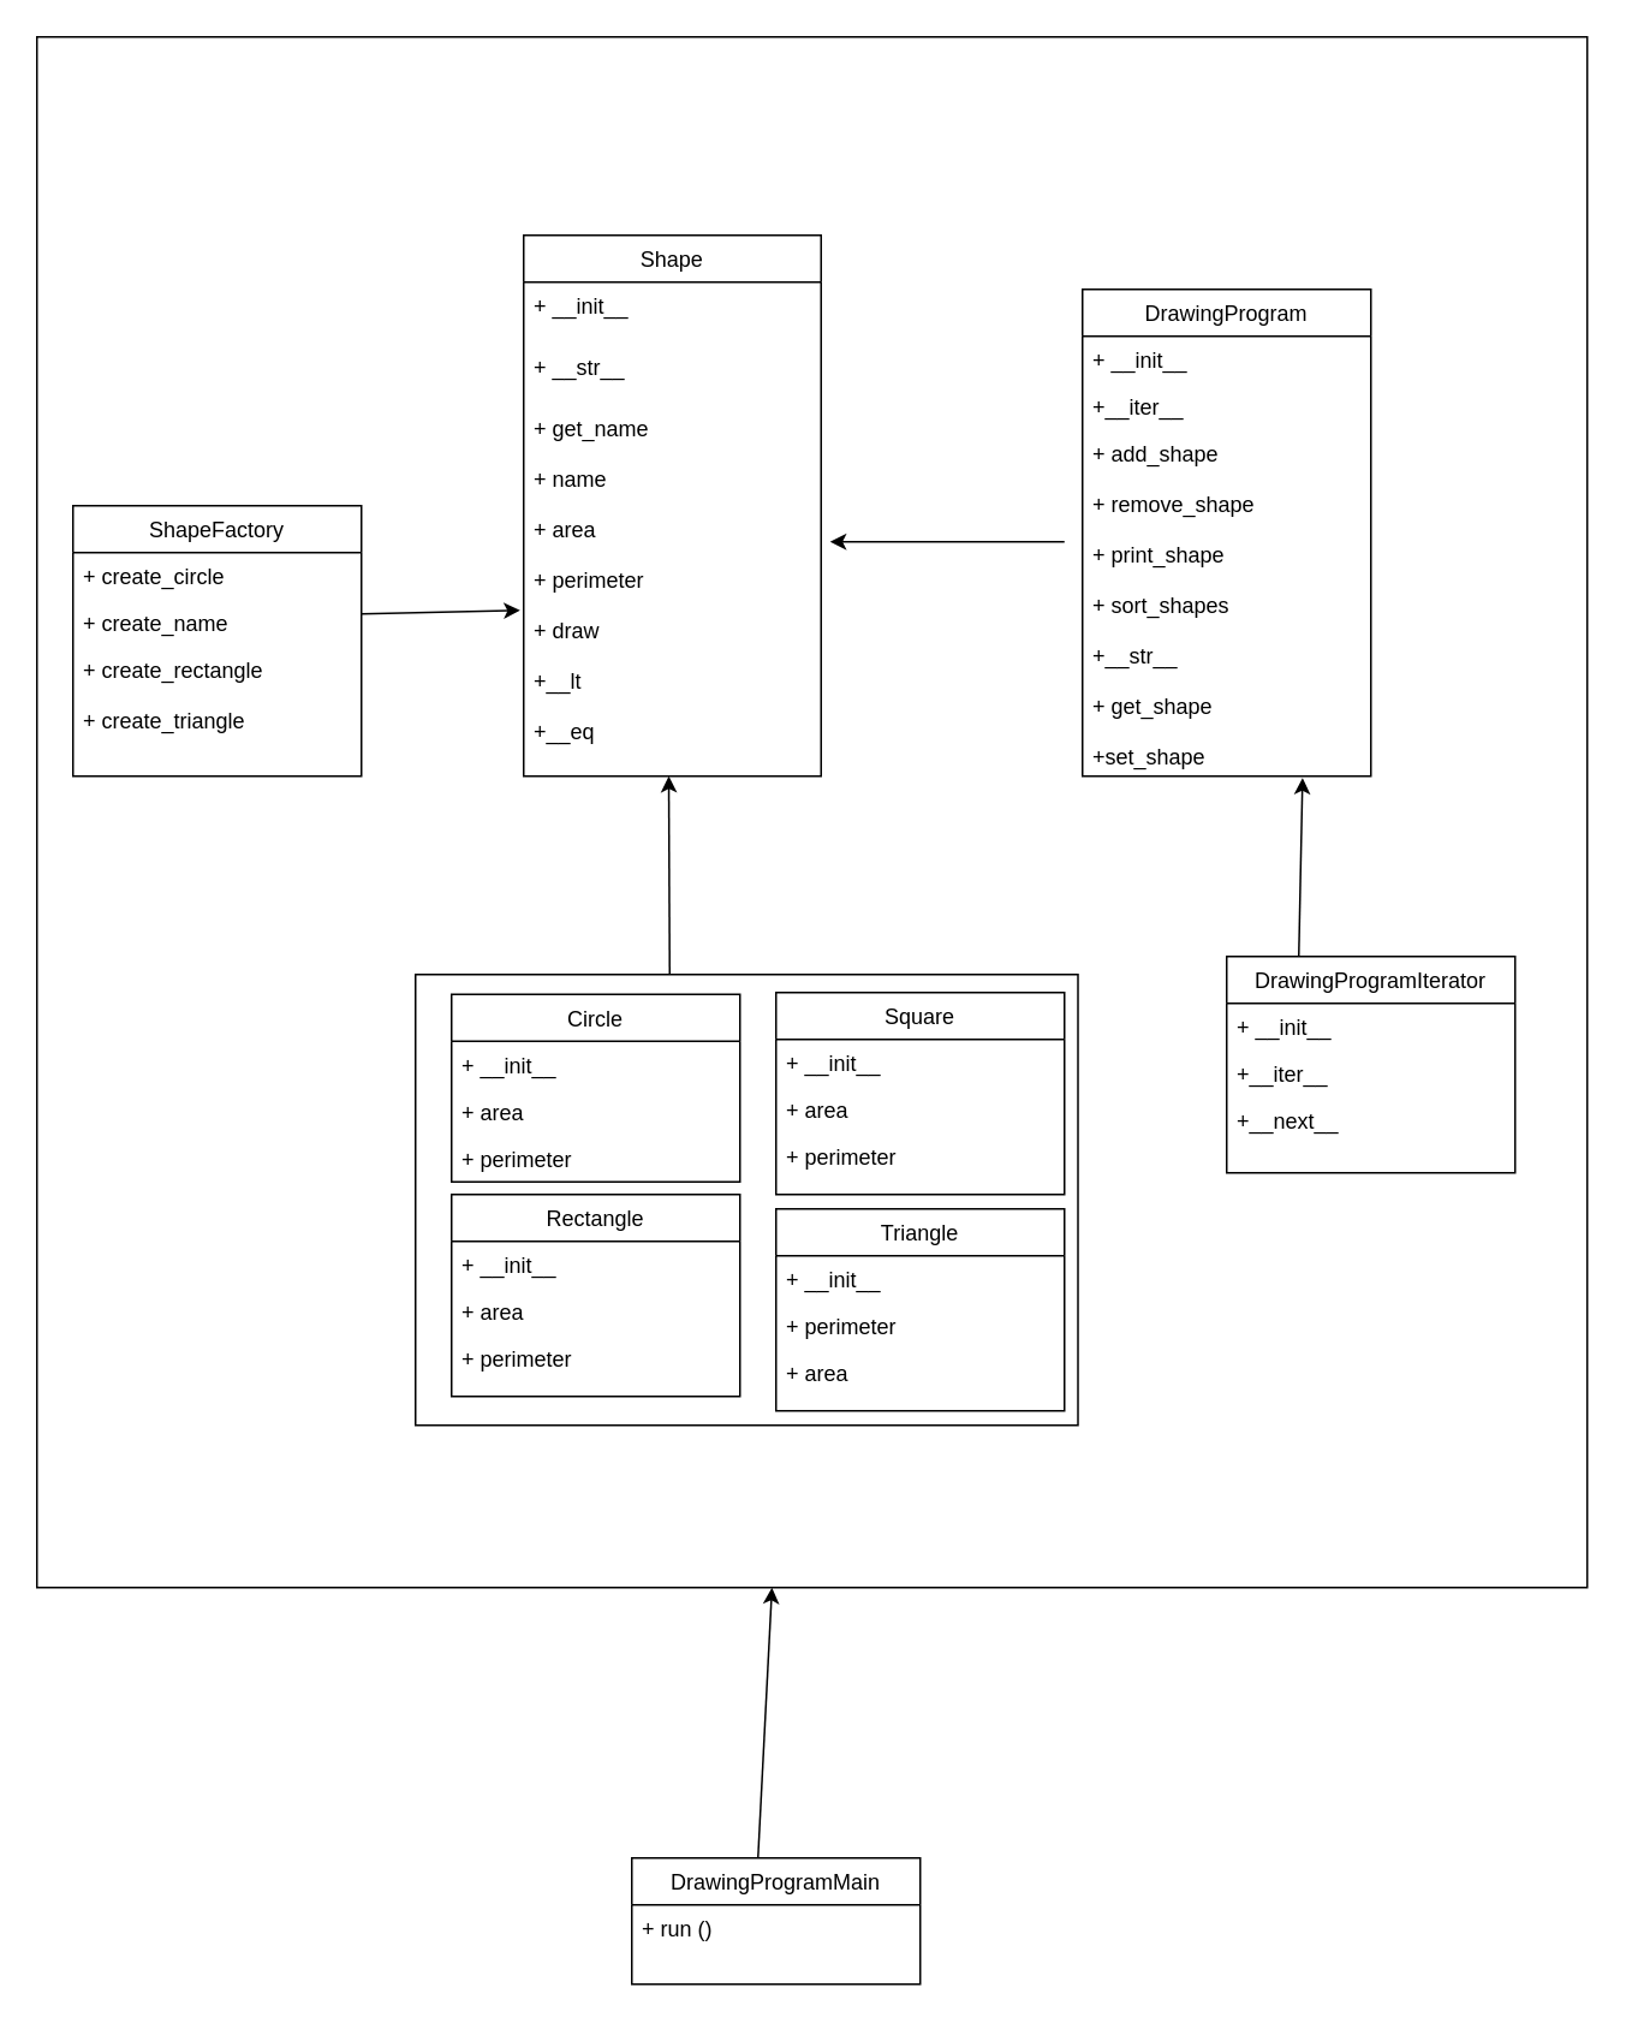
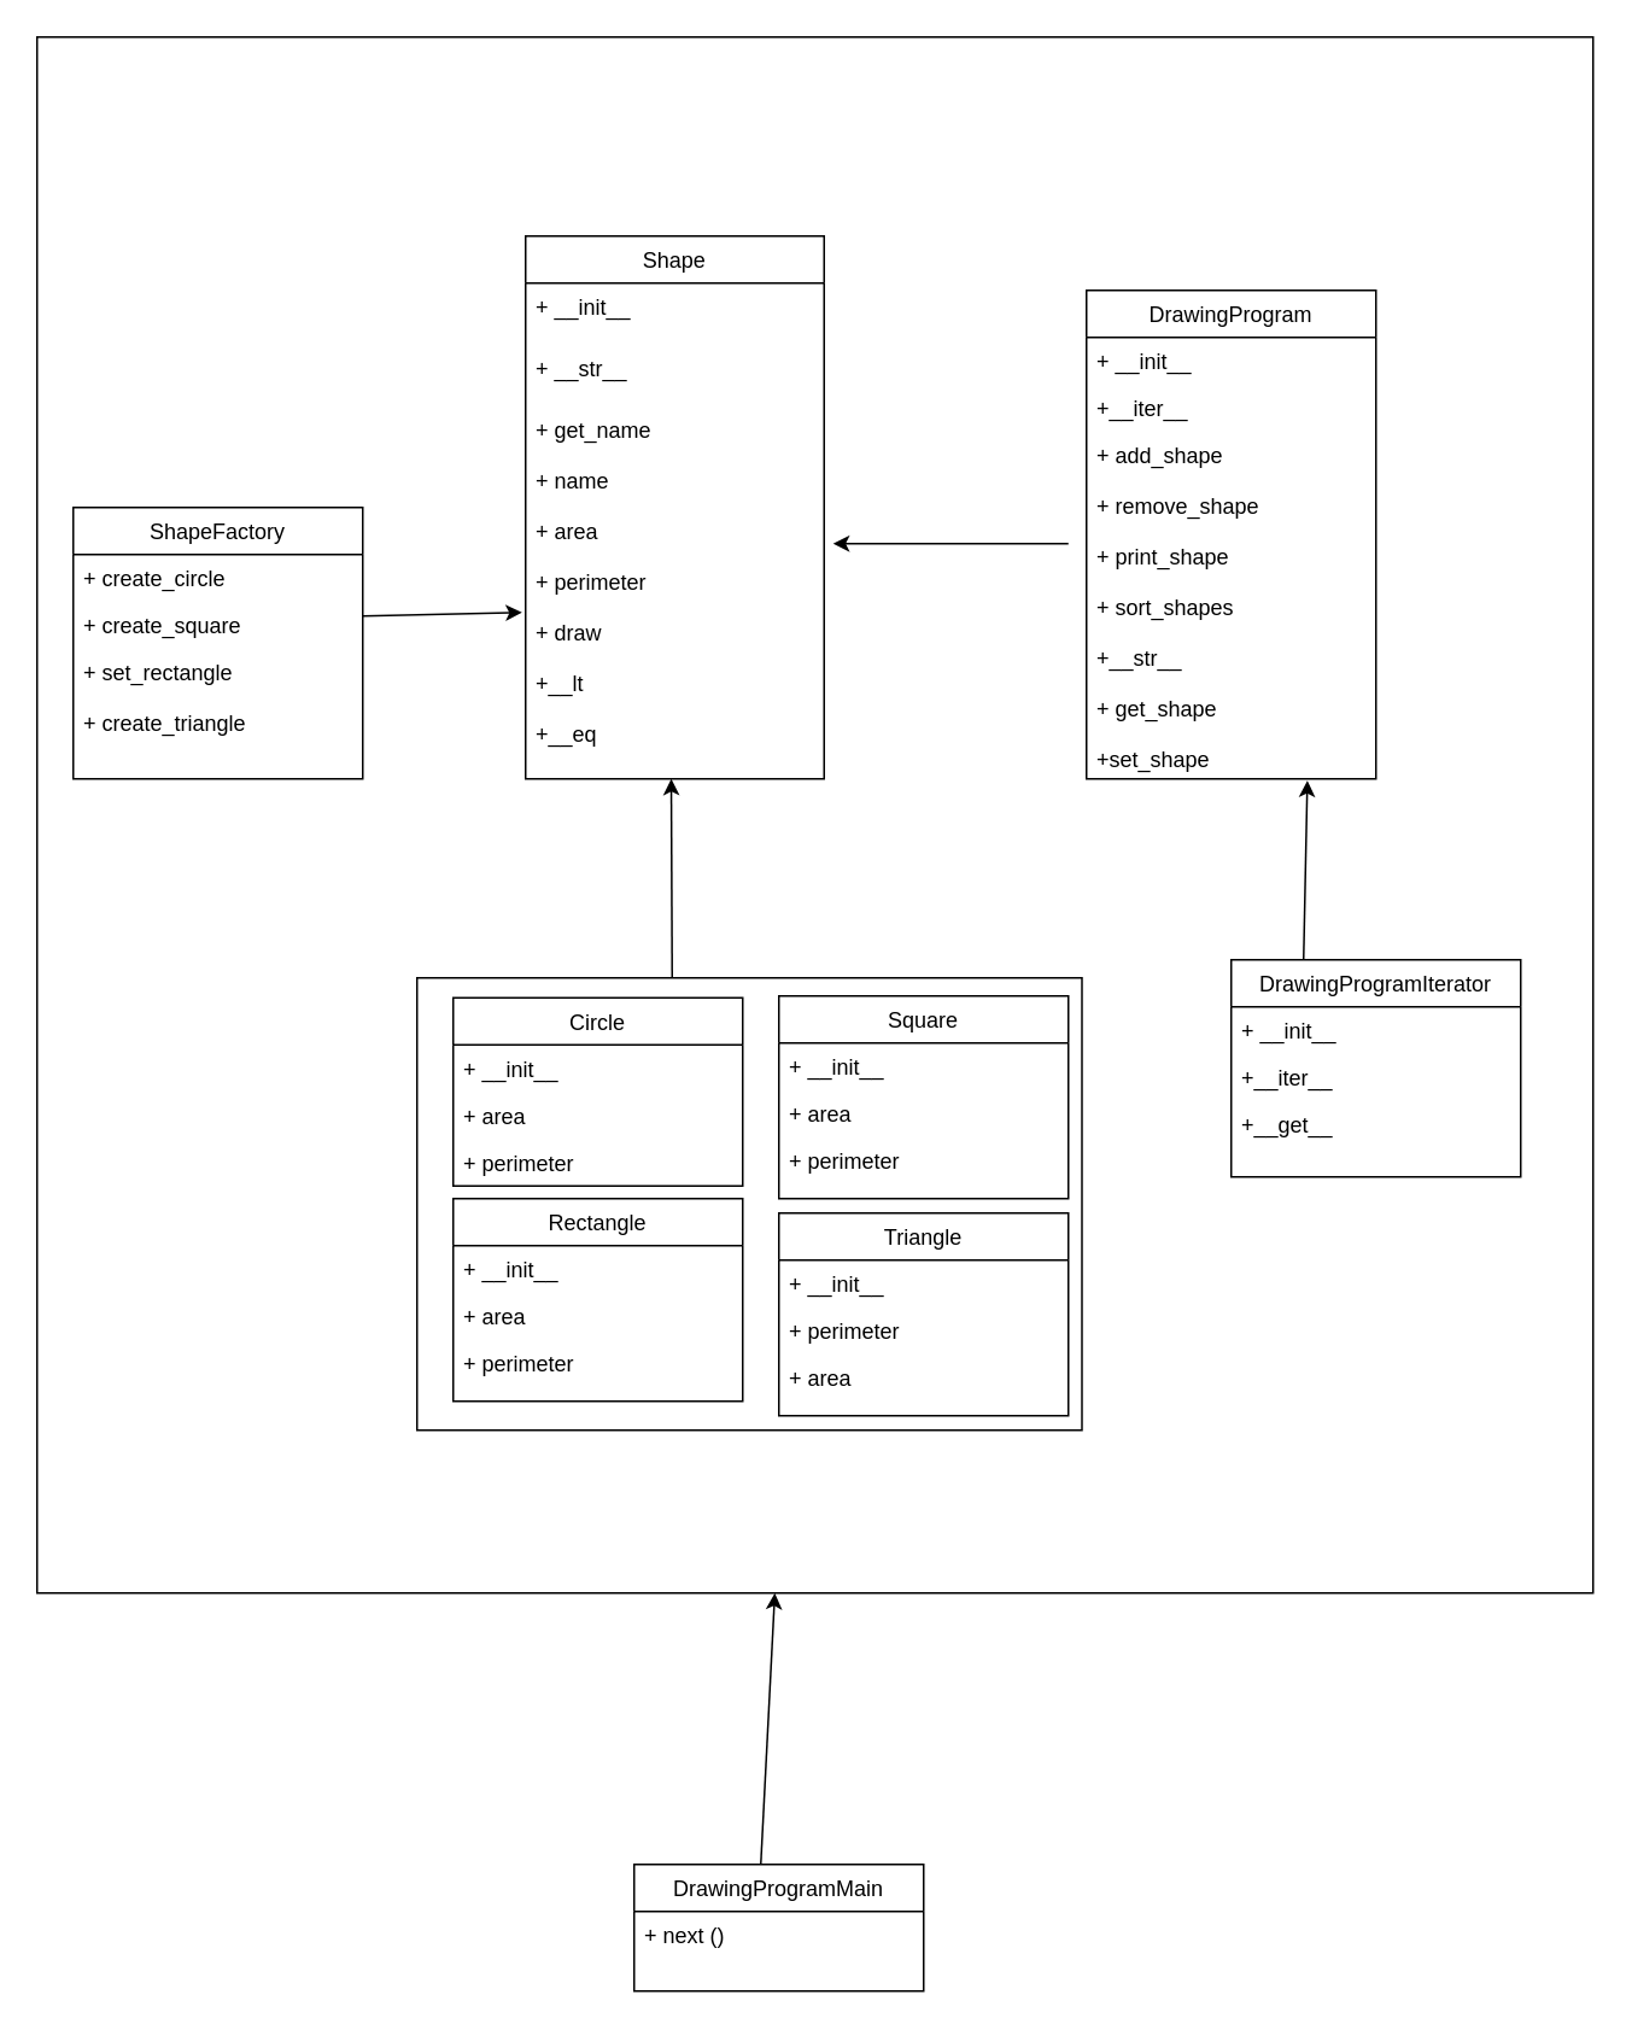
- <mxCell id="23" value="+ create_name" style="text;align=left;verticalAlign=top;spacingLeft=4;spacingRight=4;overflow=hidden;rotatable=0;points=[[0,0.5],[1,0.5]];portConstraint=eastwest;rounded=0;shadow=0;html=0;" vertex="1" parent="21"><mxGeometry y="52" width="160" height="26" as="geometry" /></mxCell>
+ <mxCell id="23" value="+ create_square" style="text;align=left;verticalAlign=top;spacingLeft=4;spacingRight=4;overflow=hidden;rotatable=0;points=[[0,0.5],[1,0.5]];portConstraint=eastwest;rounded=0;shadow=0;html=0;" vertex="1" parent="21"><mxGeometry y="52" width="160" height="26" as="geometry" /></mxCell>
- <mxCell id="24" value="+ create_rectangle&#10;&#10;+ create_triangle" style="text;align=left;verticalAlign=top;spacingLeft=4;spacingRight=4;overflow=hidden;rotatable=0;points=[[0,0.5],[1,0.5]];portConstraint=eastwest;rounded=0;shadow=0;html=0;" vertex="1" parent="21"><mxGeometry y="78" width="160" height="62" as="geometry" /></mxCell>
+ <mxCell id="24" value="+ set_rectangle&#10;&#10;+ create_triangle" style="text;align=left;verticalAlign=top;spacingLeft=4;spacingRight=4;overflow=hidden;rotatable=0;points=[[0,0.5],[1,0.5]];portConstraint=eastwest;rounded=0;shadow=0;html=0;" vertex="1" parent="21"><mxGeometry y="78" width="160" height="62" as="geometry" /></mxCell>
- <mxCell id="37" value="+__next__" style="text;align=left;verticalAlign=top;spacingLeft=4;spacingRight=4;overflow=hidden;rotatable=0;points=[[0,0.5],[1,0.5]];portConstraint=eastwest;rounded=0;shadow=0;html=0;" vertex="1" parent="34"><mxGeometry y="78" width="160" height="26" as="geometry" /></mxCell>
+ <mxCell id="37" value="+__get__" style="text;align=left;verticalAlign=top;spacingLeft=4;spacingRight=4;overflow=hidden;rotatable=0;points=[[0,0.5],[1,0.5]];portConstraint=eastwest;rounded=0;shadow=0;html=0;" vertex="1" parent="34"><mxGeometry y="78" width="160" height="26" as="geometry" /></mxCell>
- <mxCell id="39" value="+ run ()" style="text;align=left;verticalAlign=top;spacingLeft=4;spacingRight=4;overflow=hidden;rotatable=0;points=[[0,0.5],[1,0.5]];portConstraint=eastwest;" vertex="1" parent="38"><mxGeometry y="26" width="160" height="26" as="geometry" /></mxCell>
+ <mxCell id="39" value="+ next ()" style="text;align=left;verticalAlign=top;spacingLeft=4;spacingRight=4;overflow=hidden;rotatable=0;points=[[0,0.5],[1,0.5]];portConstraint=eastwest;" vertex="1" parent="38"><mxGeometry y="26" width="160" height="26" as="geometry" /></mxCell>
